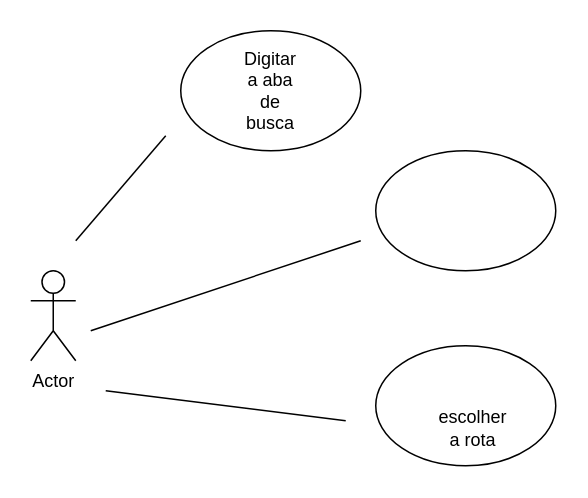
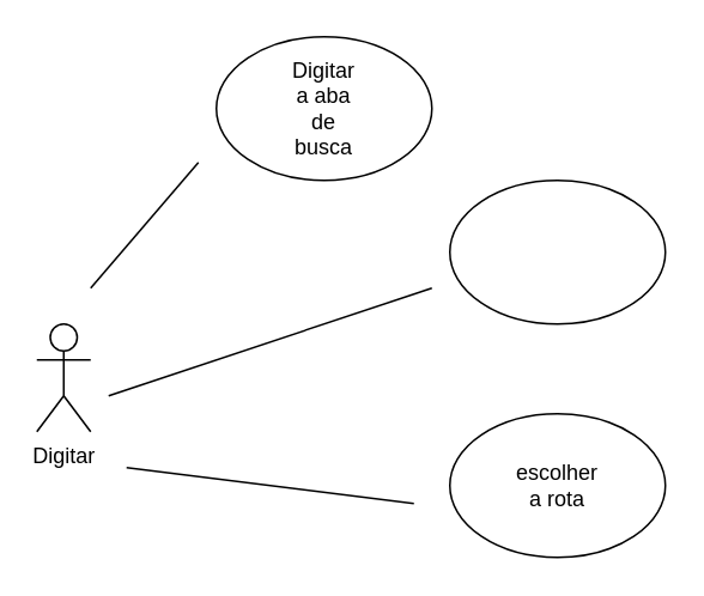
- <mxCell id="2" value="Actor" style="shape=umlActor;verticalLabelPosition=bottom;verticalAlign=top;html=1;outlineConnect=0;" parent="1" vertex="1"><mxGeometry x="20" y="180" width="30" height="60" as="geometry" /></mxCell>
+ <mxCell id="2" value="Digitar" style="shape=umlActor;verticalLabelPosition=bottom;verticalAlign=top;html=1;outlineConnect=0;" parent="1" vertex="1"><mxGeometry x="20" y="180" width="30" height="60" as="geometry" /></mxCell>
- <mxCell id="7" value="escolher a rota" style="text;html=1;strokeColor=none;fillColor=none;align=center;verticalAlign=middle;whiteSpace=wrap;rounded=0;" parent="1" vertex="1"><mxGeometry x="295" y="275" width="40" height="20" as="geometry" /></mxCell>
+ <mxCell id="7" value="escolher a rota" style="text;html=1;strokeColor=none;fillColor=none;align=center;verticalAlign=middle;whiteSpace=wrap;rounded=0;" parent="1" vertex="1"><mxGeometry x="290" y="260" width="40" height="20" as="geometry" /></mxCell>
